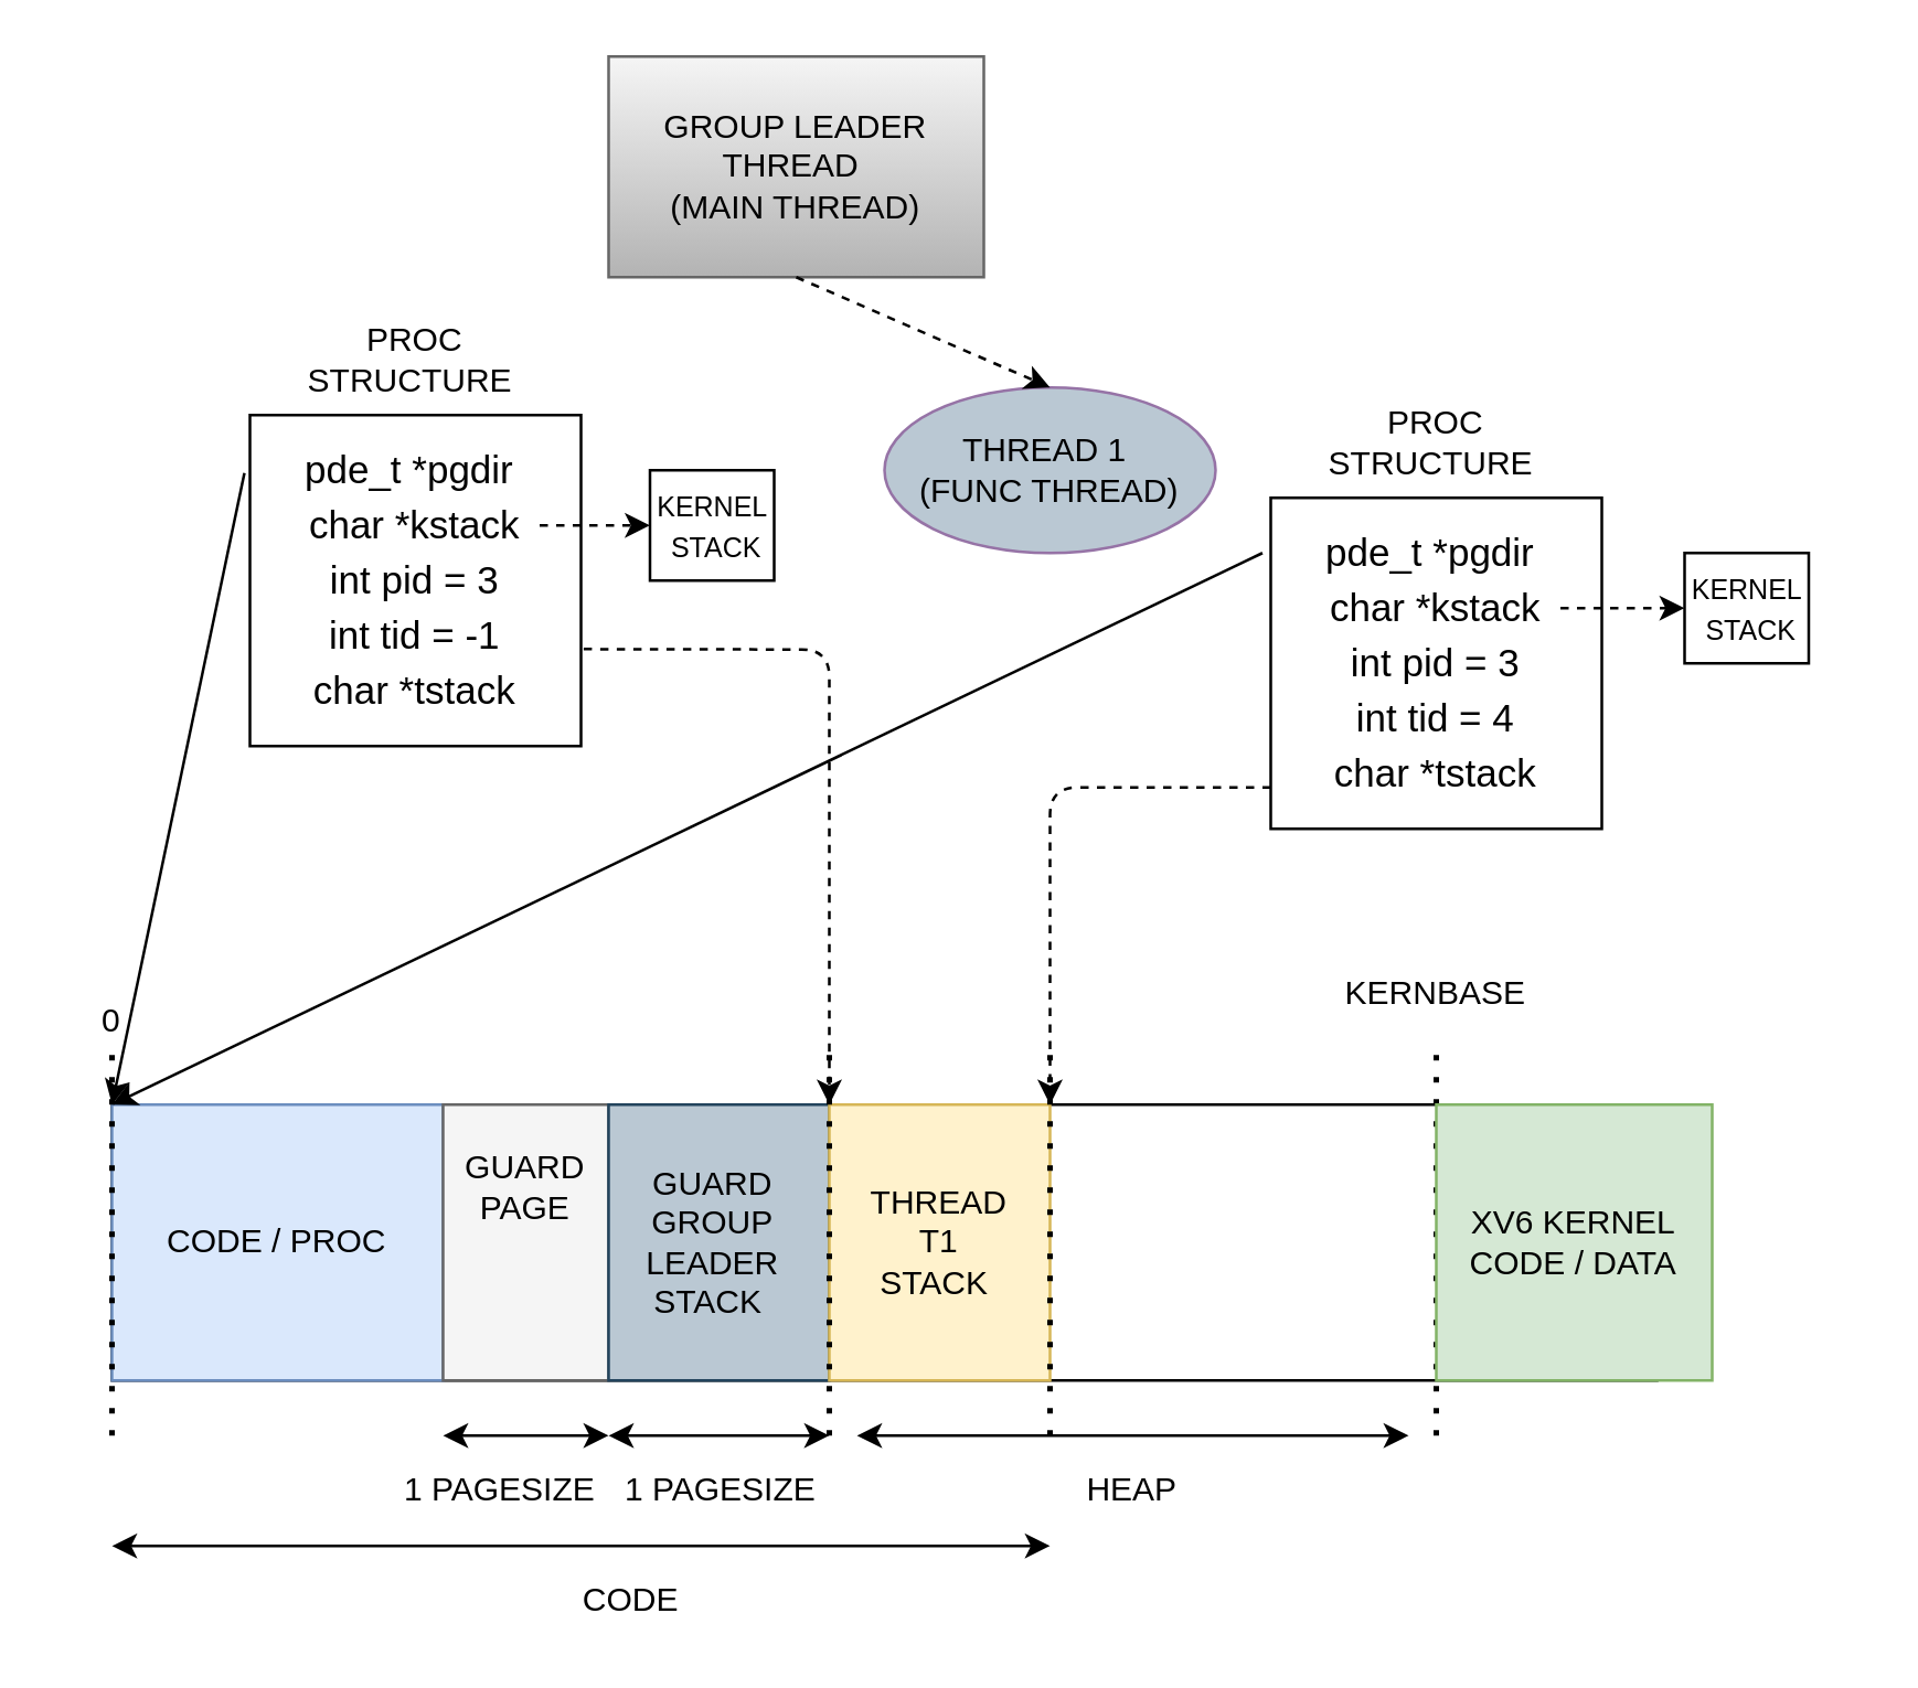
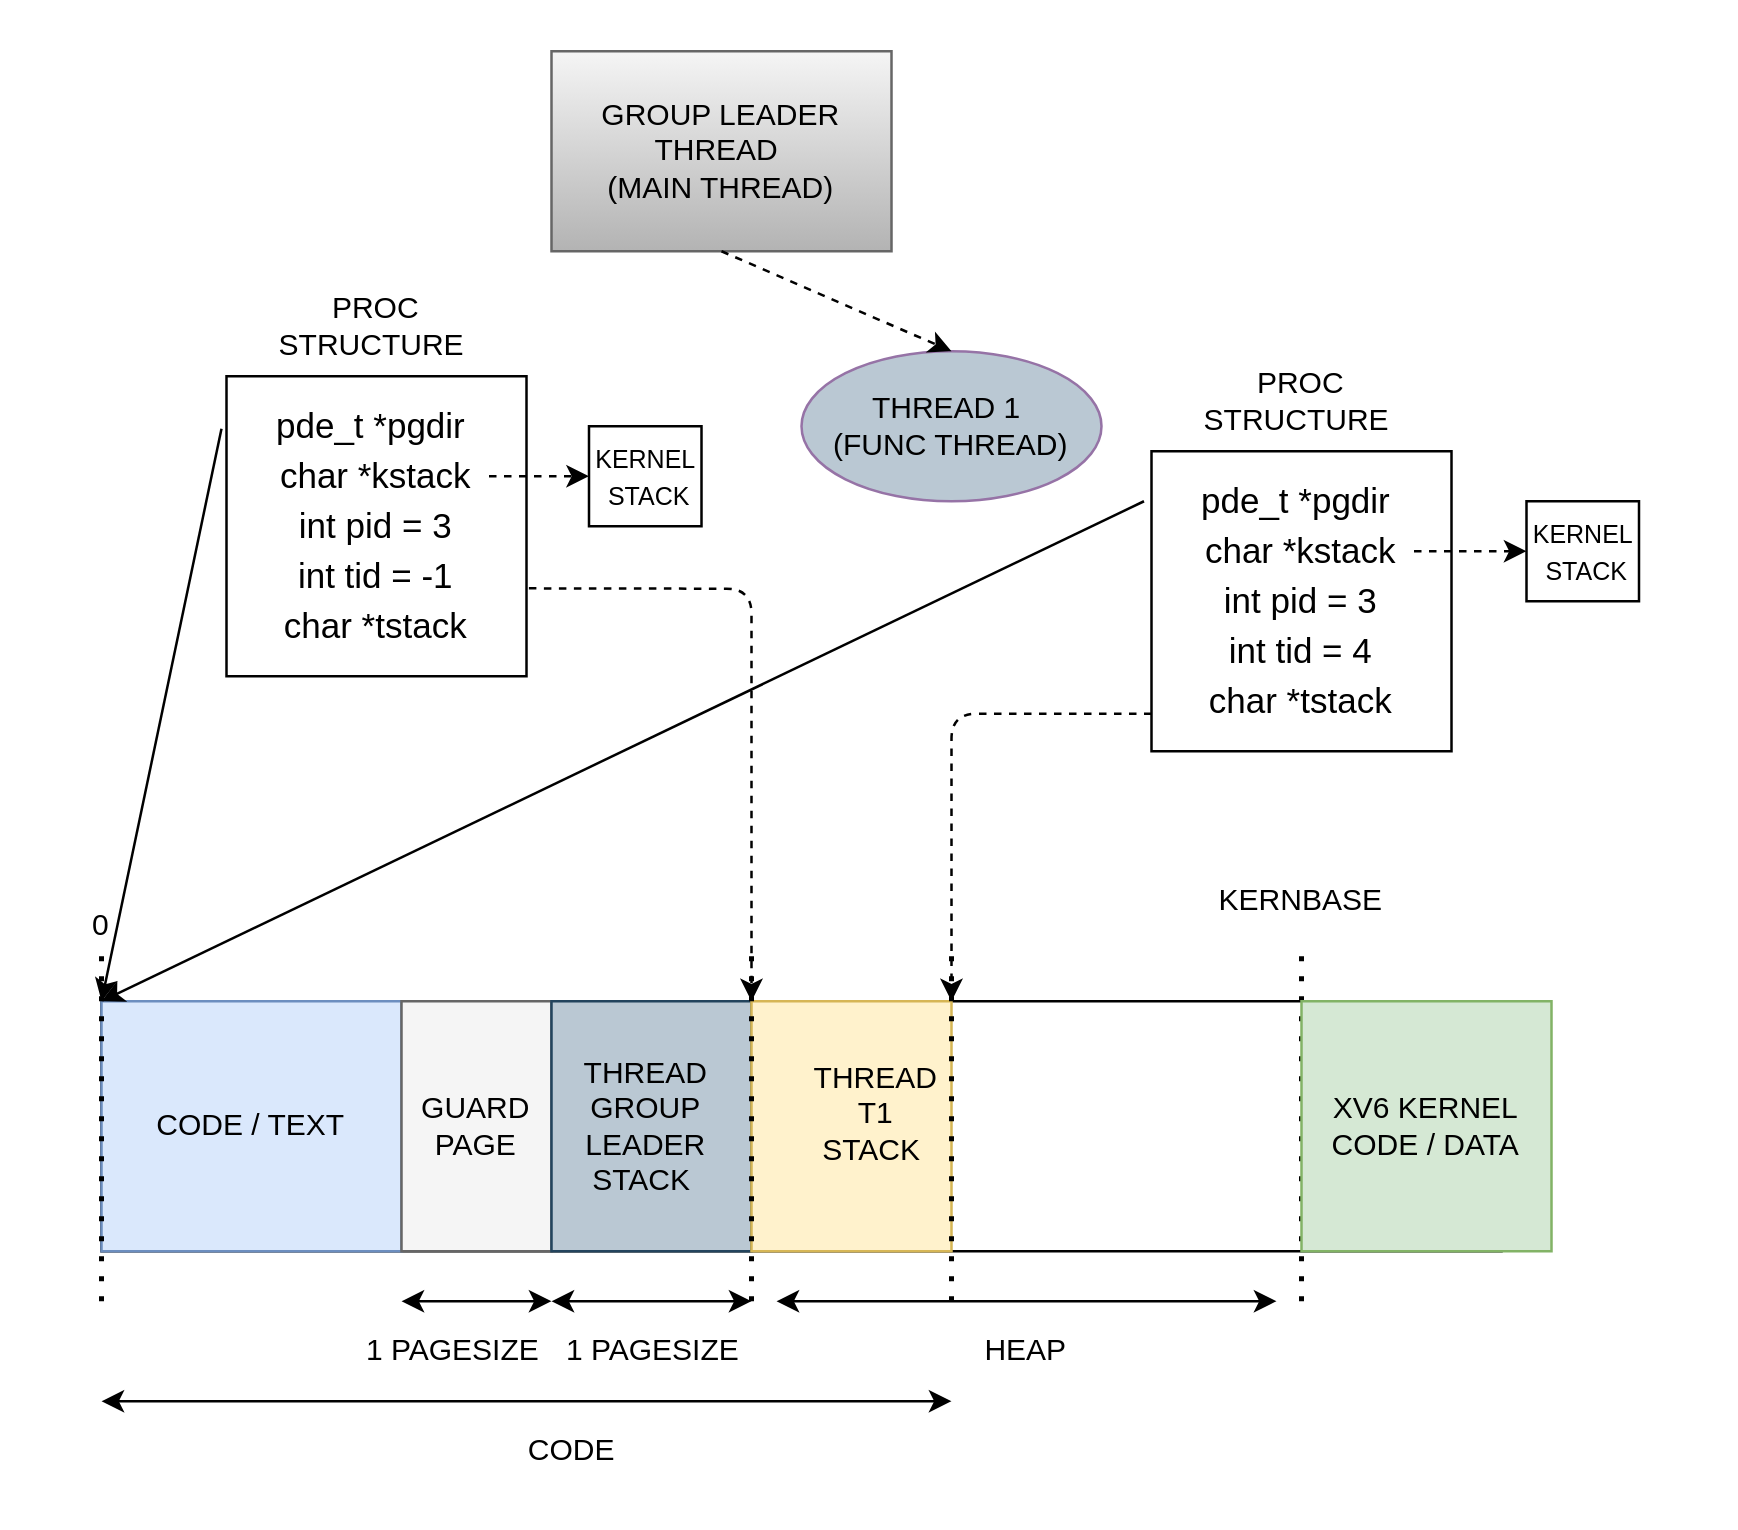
- <mxCell id="8" value="GUARD PAGE" style="text;html=1;strokeColor=none;fillColor=none;align=center;verticalAlign=middle;whiteSpace=wrap;rounded=0;" vertex="1" parent="1"><mxGeometry x="170" y="420" width="40" height="20" as="geometry" /></mxCell>
+ <mxCell id="8" value="GUARD PAGE" style="text;html=1;strokeColor=none;fillColor=none;align=center;verticalAlign=middle;whiteSpace=wrap;rounded=0;" vertex="1" parent="1"><mxGeometry x="170" y="440" width="40" height="20" as="geometry" /></mxCell>
- <mxCell id="4" value="CODE / PROC" style="text;html=1;strokeColor=none;fillColor=none;align=center;verticalAlign=middle;whiteSpace=wrap;rounded=0;" vertex="1" parent="1"><mxGeometry x="40" y="440" width="120" height="20" as="geometry" /></mxCell>
+ <mxCell id="4" value="CODE / TEXT" style="text;html=1;strokeColor=none;fillColor=none;align=center;verticalAlign=middle;whiteSpace=wrap;rounded=0;" vertex="1" parent="1"><mxGeometry x="40" y="440" width="120" height="20" as="geometry" /></mxCell>
- <mxCell id="7" value="GUARD GROUP&lt;br&gt;LEADER STACK&amp;nbsp;" style="text;html=1;strokeColor=none;fillColor=none;align=center;verticalAlign=middle;whiteSpace=wrap;rounded=0;" vertex="1" parent="1"><mxGeometry x="237.5" y="430" width="40" height="40" as="geometry" /></mxCell>
+ <mxCell id="7" value="THREAD GROUP&lt;br&gt;LEADER STACK&amp;nbsp;" style="text;html=1;strokeColor=none;fillColor=none;align=center;verticalAlign=middle;whiteSpace=wrap;rounded=0;" vertex="1" parent="1"><mxGeometry x="237.5" y="430" width="40" height="40" as="geometry" /></mxCell>
- <mxCell id="26" value="THREAD T1 STACK&amp;nbsp;" style="text;html=1;strokeColor=none;fillColor=none;align=center;verticalAlign=middle;whiteSpace=wrap;rounded=0;" vertex="1" parent="1"><mxGeometry x="320" y="430" width="40" height="40" as="geometry" /></mxCell>
+ <mxCell id="26" value="THREAD T1 STACK&amp;nbsp;" style="text;html=1;strokeColor=none;fillColor=none;align=center;verticalAlign=middle;whiteSpace=wrap;rounded=0;" vertex="1" parent="1"><mxGeometry x="330" y="425" width="40" height="40" as="geometry" /></mxCell>
